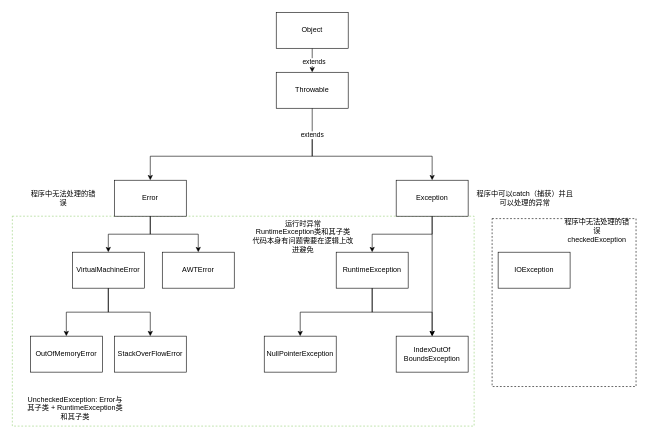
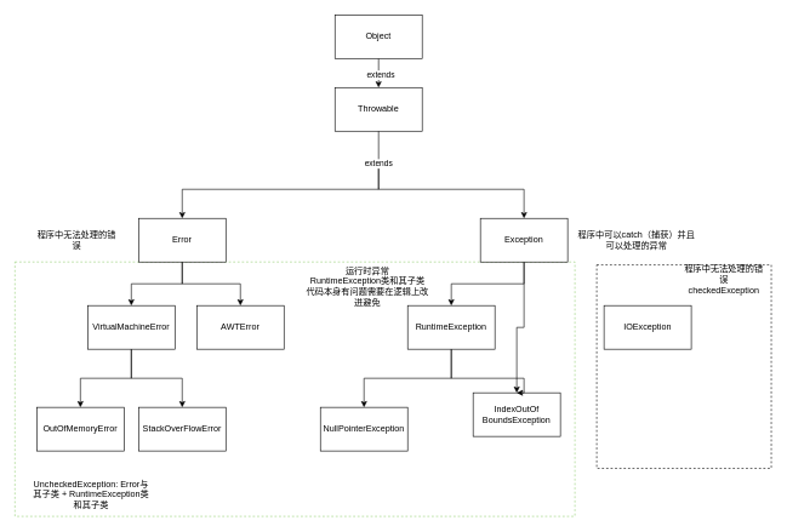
- <mxCell id="29" value="IndexOutOf&lt;br&gt;BoundsException" style="whiteSpace=wrap;html=1;rounded=0;" vertex="1" parent="1"><mxGeometry x="660" y="560" width="120" height="60" as="geometry" /></mxCell>
+ <mxCell id="29" value="IndexOutOf&lt;br&gt;BoundsException" style="whiteSpace=wrap;html=1;rounded=0;" vertex="1" parent="1"><mxGeometry x="650" y="540" width="120" height="60" as="geometry" /></mxCell>
